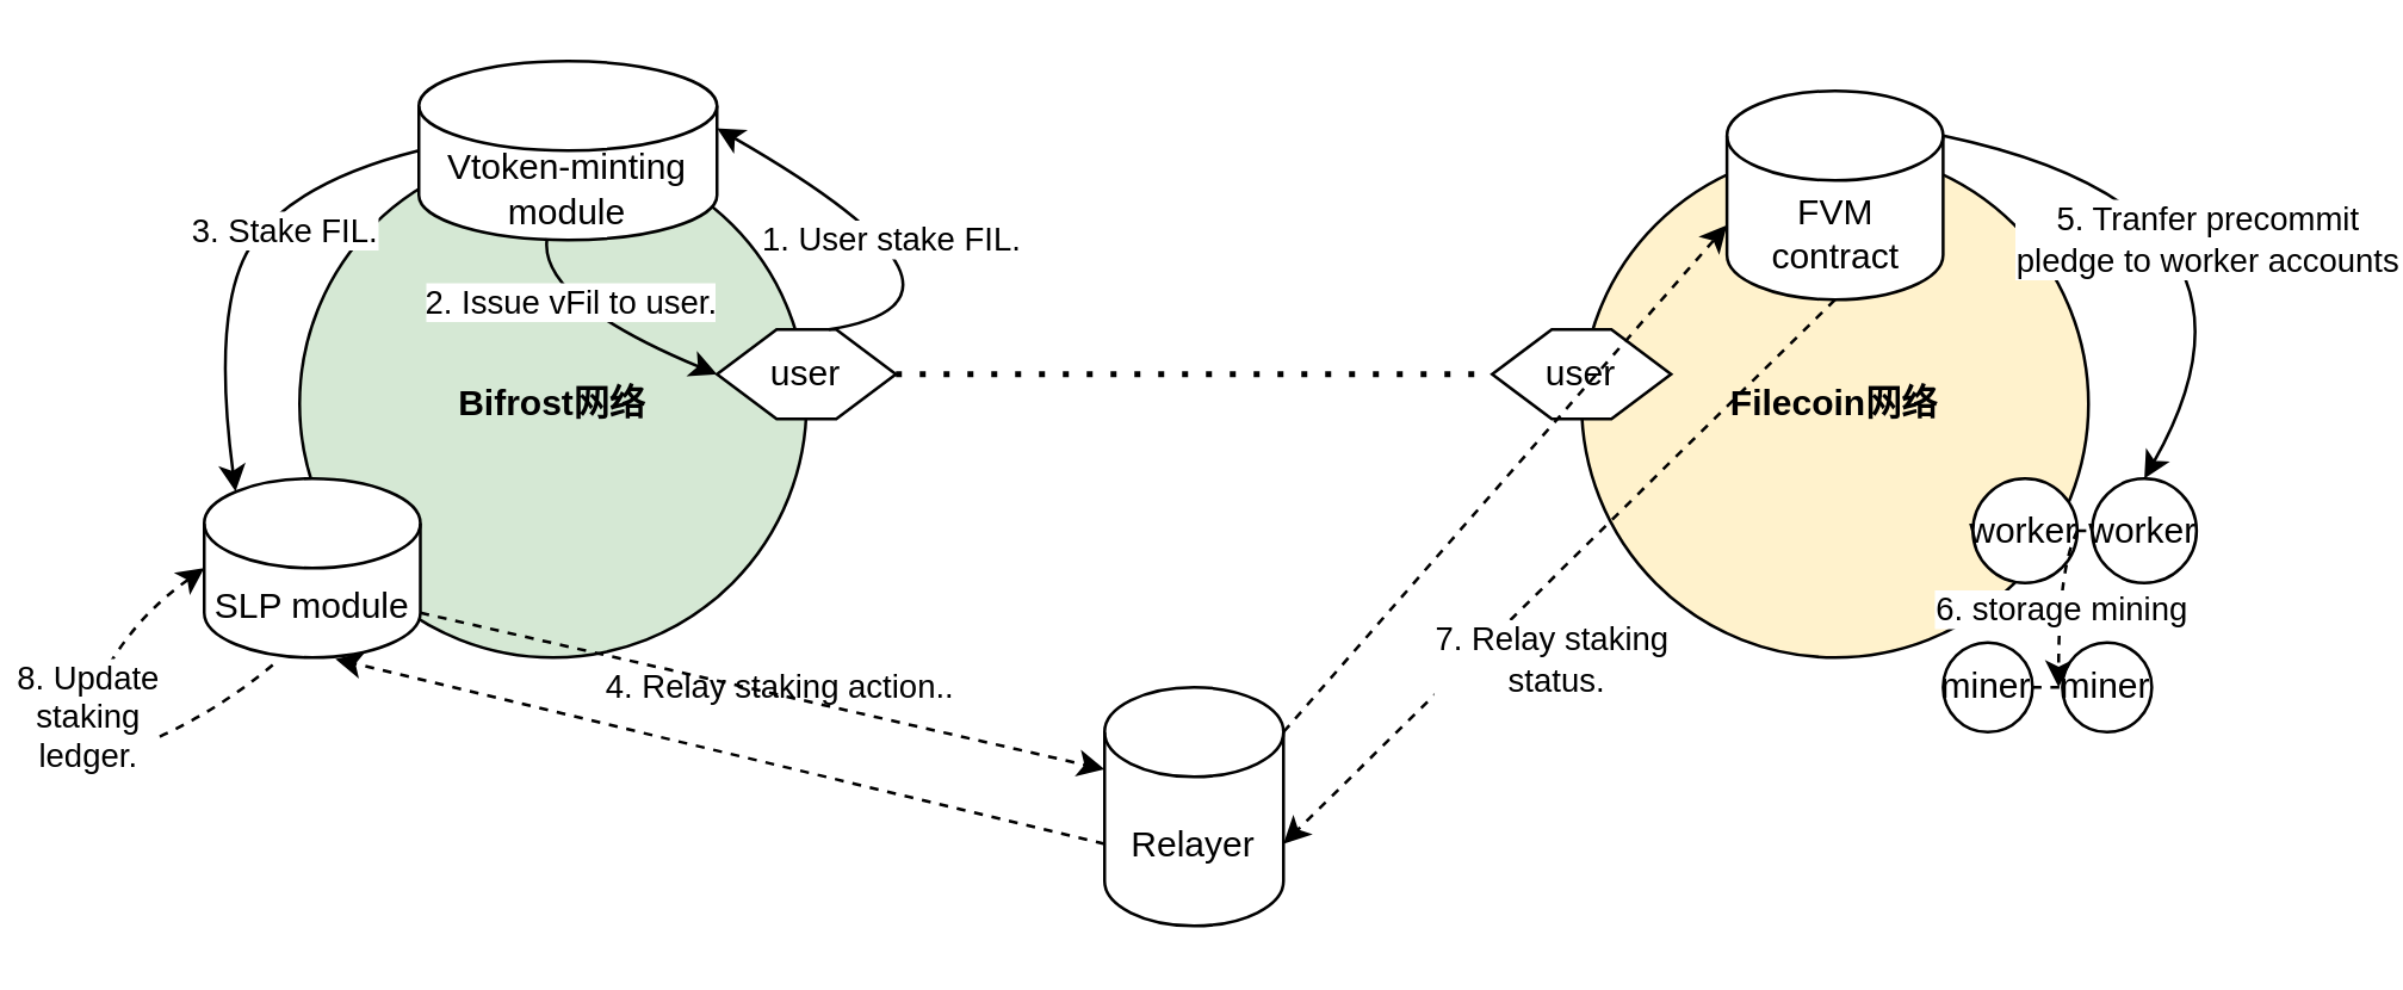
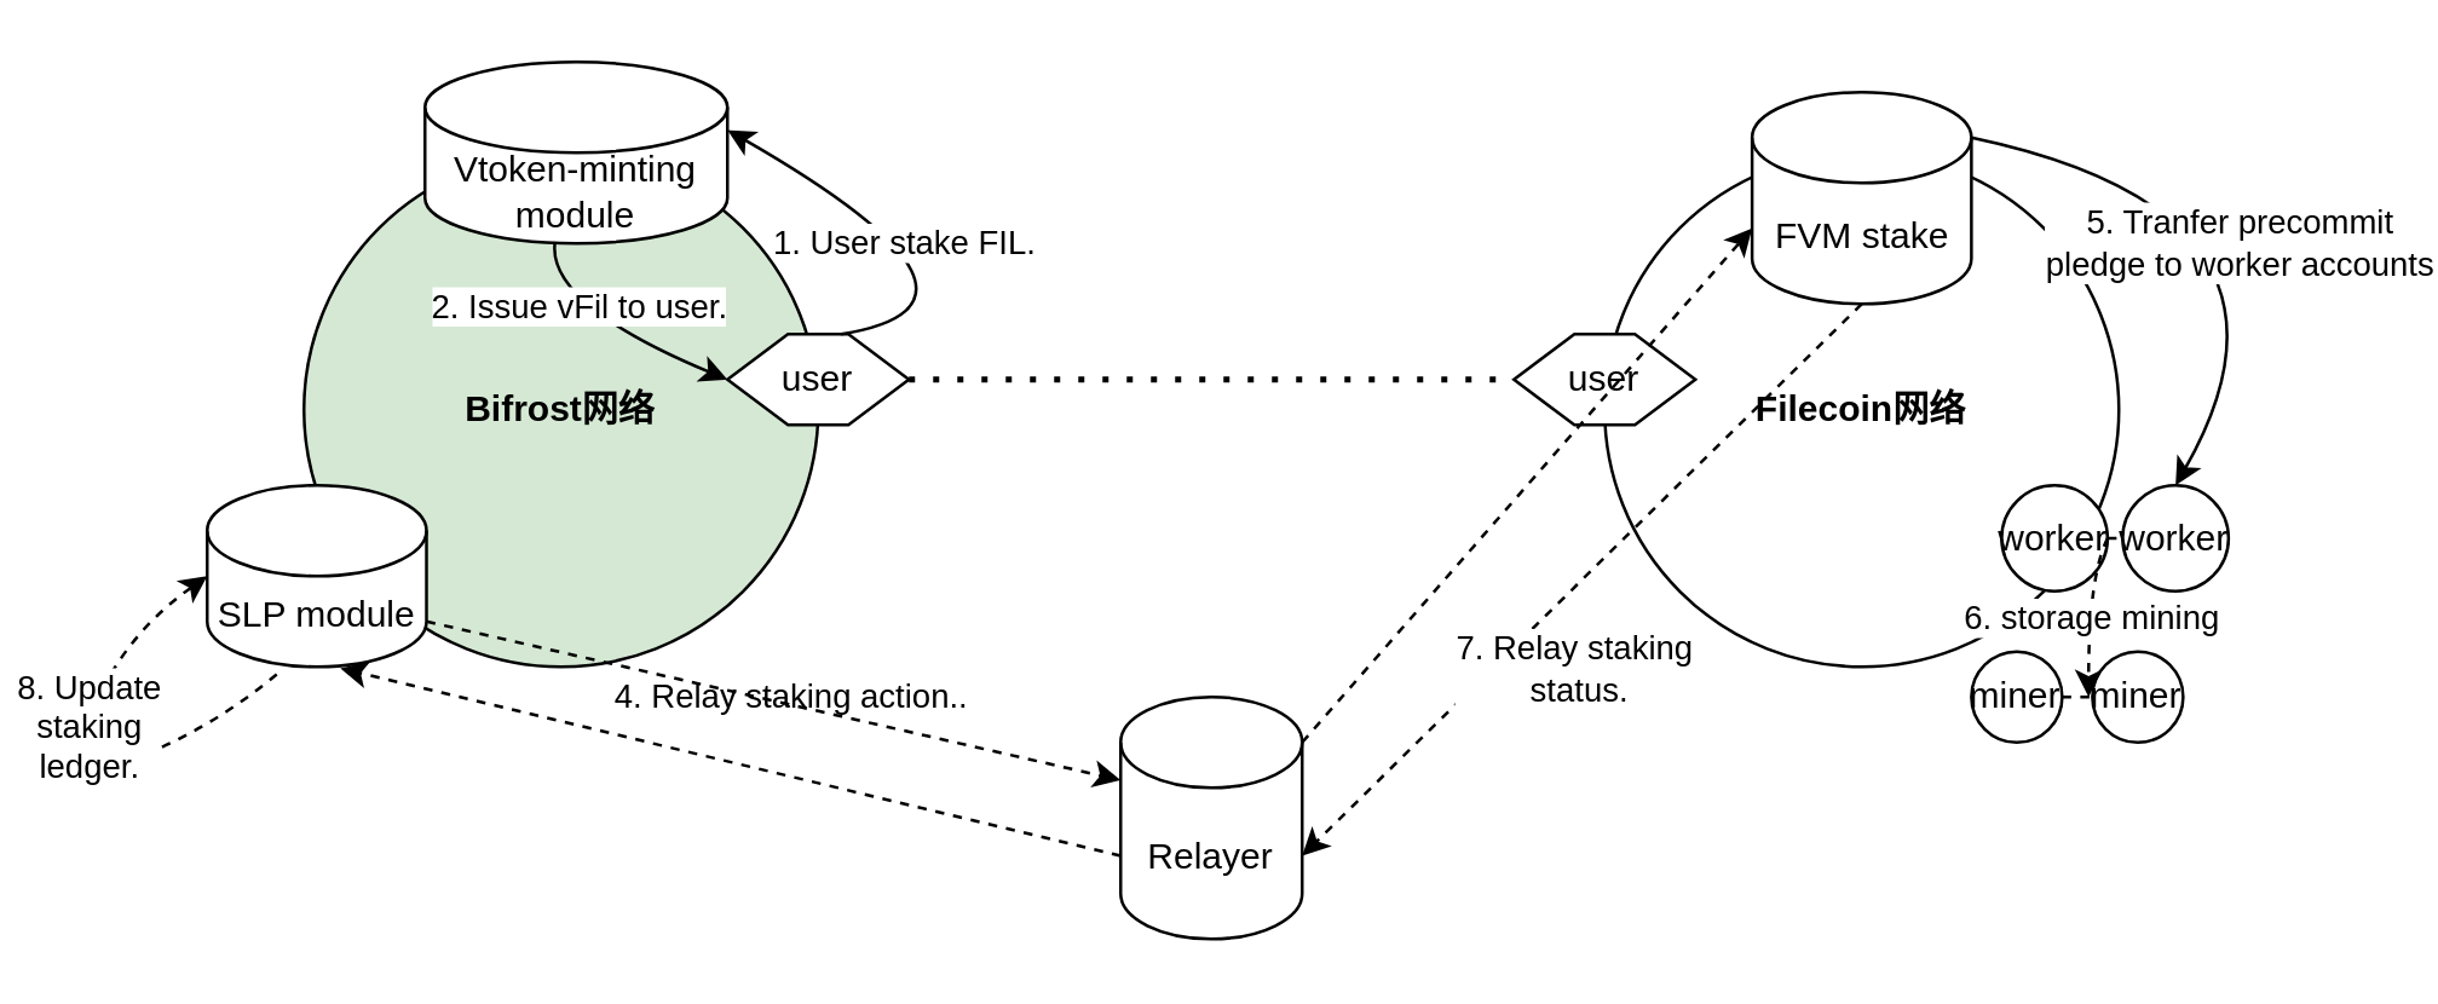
- <mxCell id="7" value="FVM contract" style="shape=cylinder3;whiteSpace=wrap;html=1;boundedLbl=1;backgroundOutline=1;size=15;" parent="1" vertex="1"><mxGeometry x="578.75" y="30" width="72.5" height="70" as="geometry" /></mxCell>
+ <mxCell id="7" value="FVM stake" style="shape=cylinder3;whiteSpace=wrap;html=1;boundedLbl=1;backgroundOutline=1;size=15;" parent="1" vertex="1"><mxGeometry x="578.75" y="30" width="72.5" height="70" as="geometry" /></mxCell>
- <mxCell id="24" value="" style="curved=1;endArrow=classic;html=1;rounded=0;exitX=0;exitY=0.5;exitDx=0;exitDy=0;exitPerimeter=0;entryX=0.145;entryY=0;entryDx=0;entryDy=4.35;entryPerimeter=0;" parent="1" source="19" target="9" edge="1"><mxGeometry width="50" height="50" relative="1" as="geometry"><mxPoint x="20" y="100" as="sourcePoint" /><mxPoint x="70" y="50" as="targetPoint" /><Array as="points"><mxPoint x="100" y="60" /><mxPoint x="70" y="100" /></Array></mxGeometry></mxCell>
- <mxCell id="25" value="3. Stake FIL." style="edgeLabel;html=1;align=center;verticalAlign=middle;resizable=0;points=[];" parent="24" vertex="1" connectable="0"><mxGeometry x="-0.256" y="6" relative="1" as="geometry"><mxPoint y="-1" as="offset" /></mxGeometry></mxCell>
- <mxCell id="3" value="&lt;b&gt;Filecoin网络&lt;/b&gt;" style="ellipse;whiteSpace=wrap;html=1;aspect=fixed;fillColor=#fff2cc;" parent="1" vertex="1"><mxGeometry x="530" y="50" width="170" height="170" as="geometry" /></mxCell>
+ <mxCell id="3" value="&lt;b&gt;Filecoin网络&lt;/b&gt;" style="ellipse;whiteSpace=wrap;html=1;aspect=fixed;" parent="1" vertex="1"><mxGeometry x="530" y="50" width="170" height="170" as="geometry" /></mxCell>
